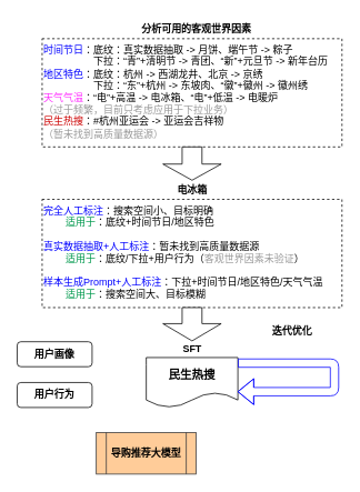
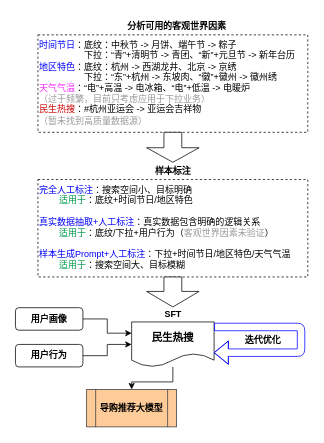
- <mxCell id="2" value="&lt;div style=&quot;&quot;&gt;&lt;span style=&quot;background-color: initial;&quot;&gt;&lt;font color=&quot;#0000ff&quot;&gt;时间节日&lt;/font&gt;：底纹：真实数据抽取 -&amp;gt; 月饼、端午节 -&amp;gt; 粽子&lt;/span&gt;&lt;/div&gt;&lt;div style=&quot;&quot;&gt;&lt;span style=&quot;background-color: initial;&quot;&gt;&lt;span style=&quot;white-space: pre;&quot;&gt;&#09;&lt;span style=&quot;white-space: pre;&quot;&gt;&#09;&lt;/span&gt; &lt;/span&gt;&amp;nbsp;下拉：“青”+清明节 -&amp;gt; 青团、“新”+元旦节 -&amp;gt; 新年台历&lt;br&gt;&lt;/span&gt;&lt;/div&gt;&lt;div style=&quot;&quot;&gt;&lt;font color=&quot;#0000ff&quot;&gt;地区特色&lt;/font&gt;：底纹：杭州 -&amp;gt; 西湖龙井、北京 -&amp;gt; 京绣&lt;/div&gt;&lt;div style=&quot;&quot;&gt;&lt;span style=&quot;white-space: pre;&quot;&gt;&#09;&lt;/span&gt;&lt;span style=&quot;white-space: pre;&quot;&gt;&#09;&lt;/span&gt;&amp;nbsp; 下拉：“东”+杭州 -&amp;gt; 东坡肉、“徽”+徽州 -&amp;gt; 徽州绣&lt;br&gt;&lt;/div&gt;&lt;div style=&quot;&quot;&gt;&lt;font color=&quot;#ff33ff&quot;&gt;天气气温&lt;/font&gt;：“电”+高温 -&amp;gt; 电冰箱、“电”+低温 -&amp;gt; 电暖炉&lt;/div&gt;&lt;div style=&quot;&quot;&gt;&lt;font color=&quot;#999999&quot;&gt;（过于频繁，目前只考虑应用于下拉业务）&lt;/font&gt;&lt;br&gt;&lt;/div&gt;&lt;div style=&quot;&quot;&gt;&lt;font color=&quot;#cc0000&quot;&gt;民生热搜&lt;/font&gt;：#杭州亚运会 -&amp;gt; 亚运会吉祥物&lt;/div&gt;&lt;div style=&quot;&quot;&gt;&lt;font color=&quot;#999999&quot;&gt;（暂未找到高质量数据源）&lt;/font&gt;&lt;/div&gt;" style="rounded=0;whiteSpace=wrap;html=1;dashed=1;fillColor=none;align=left;labelPosition=center;verticalLabelPosition=middle;verticalAlign=top;" vertex="1" parent="1"><mxGeometry x="50" y="46" width="360" height="130" as="geometry" /></mxCell>
+ <mxCell id="2" value="&lt;div style=&quot;&quot;&gt;&lt;span style=&quot;background-color: initial;&quot;&gt;&lt;font color=&quot;#0000ff&quot;&gt;时间节日&lt;/font&gt;：底纹：中秋节 -&amp;gt; 月饼、端午节 -&amp;gt; 粽子&lt;/span&gt;&lt;/div&gt;&lt;div style=&quot;&quot;&gt;&lt;span style=&quot;background-color: initial;&quot;&gt;&lt;span style=&quot;white-space: pre;&quot;&gt;&#09;&lt;span style=&quot;white-space: pre;&quot;&gt;&#09;&lt;/span&gt; &lt;/span&gt;&amp;nbsp;下拉：“青”+清明节 -&amp;gt; 青团、“新”+元旦节 -&amp;gt; 新年台历&lt;br&gt;&lt;/span&gt;&lt;/div&gt;&lt;div style=&quot;&quot;&gt;&lt;font color=&quot;#0000ff&quot;&gt;地区特色&lt;/font&gt;：底纹：杭州 -&amp;gt; 西湖龙井、北京 -&amp;gt; 京绣&lt;/div&gt;&lt;div style=&quot;&quot;&gt;&lt;span style=&quot;white-space: pre;&quot;&gt;&#09;&lt;/span&gt;&lt;span style=&quot;white-space: pre;&quot;&gt;&#09;&lt;/span&gt;&amp;nbsp; 下拉：“东”+杭州 -&amp;gt; 东坡肉、“徽”+徽州 -&amp;gt; 徽州绣&lt;br&gt;&lt;/div&gt;&lt;div style=&quot;&quot;&gt;&lt;font color=&quot;#ff33ff&quot;&gt;天气气温&lt;/font&gt;：“电”+高温 -&amp;gt; 电冰箱、“电”+低温 -&amp;gt; 电暖炉&lt;/div&gt;&lt;div style=&quot;&quot;&gt;&lt;font color=&quot;#999999&quot;&gt;（过于频繁，目前只考虑应用于下拉业务）&lt;/font&gt;&lt;br&gt;&lt;/div&gt;&lt;div style=&quot;&quot;&gt;&lt;font color=&quot;#cc0000&quot;&gt;民生热搜&lt;/font&gt;：#杭州亚运会 -&amp;gt; 亚运会吉祥物&lt;/div&gt;&lt;div style=&quot;&quot;&gt;&lt;font color=&quot;#999999&quot;&gt;（暂未找到高质量数据源）&lt;/font&gt;&lt;/div&gt;" style="rounded=0;whiteSpace=wrap;html=1;dashed=1;fillColor=none;align=left;labelPosition=center;verticalLabelPosition=middle;verticalAlign=top;" vertex="1" parent="1"><mxGeometry x="50" y="46" width="360" height="130" as="geometry" /></mxCell>
- <mxCell id="5" value="&lt;b style=&quot;&quot;&gt;电冰箱&lt;/b&gt;" style="text;html=1;align=center;verticalAlign=middle;resizable=0;points=[];autosize=1;strokeColor=none;fillColor=none;" vertex="1" parent="1"><mxGeometry x="195" y="213" width="70" height="30" as="geometry" /></mxCell>
+ <mxCell id="5" value="&lt;b style=&quot;&quot;&gt;样本标注&lt;/b&gt;" style="text;html=1;align=center;verticalAlign=middle;resizable=0;points=[];autosize=1;strokeColor=none;fillColor=none;" vertex="1" parent="1"><mxGeometry x="195" y="213" width="70" height="30" as="geometry" /></mxCell>
- <mxCell id="4" value="&lt;div style=&quot;&quot;&gt;&lt;font color=&quot;#0000ff&quot;&gt;完全人工标注&lt;/font&gt;：搜索空间小、目标明确&lt;/div&gt;&lt;font style=&quot;background-color: initial;&quot;&gt;&lt;span style=&quot;color: rgb(0, 0, 255); white-space: pre;&quot;&gt;&#09;&lt;/span&gt;&lt;font color=&quot;#00994d&quot;&gt;适用于&lt;/font&gt;&lt;/font&gt;&lt;span style=&quot;background-color: initial;&quot;&gt;：&lt;/span&gt;底纹+时间节日/地区特色&lt;div style=&quot;&quot;&gt;&lt;br&gt;&lt;/div&gt;&lt;div style=&quot;&quot;&gt;&lt;font color=&quot;#0000ff&quot;&gt;真实数据抽取+人工标注&lt;/font&gt;：暂未找到高质量数据源&lt;/div&gt;&lt;div style=&quot;&quot;&gt;&lt;span style=&quot;white-space: pre;&quot;&gt;&#09;&lt;/span&gt;&lt;font color=&quot;#00994d&quot;&gt;适用于&lt;/font&gt;：底纹/下拉+用户行为（&lt;font color=&quot;#999999&quot;&gt;客观世界因素未验证&lt;/font&gt;）&lt;br&gt;&lt;/div&gt;&lt;div style=&quot;&quot;&gt;&lt;font color=&quot;#0000ff&quot;&gt;&lt;br&gt;&lt;/font&gt;&lt;/div&gt;&lt;div style=&quot;&quot;&gt;&lt;font color=&quot;#0000ff&quot;&gt;样本生成Prompt+人工标注&lt;/font&gt;：下拉+时间节日/地区特色/天气气温&lt;/div&gt;&lt;div style=&quot;&quot;&gt;&lt;span style=&quot;color: rgb(0, 0, 255); white-space: pre;&quot;&gt;&#09;&lt;/span&gt;&lt;font color=&quot;#00994d&quot;&gt;适用于&lt;/font&gt;：搜索空间大、目标模糊&lt;/div&gt;" style="rounded=0;whiteSpace=wrap;html=1;dashed=1;fillColor=none;align=left;labelPosition=center;verticalLabelPosition=middle;verticalAlign=top;" vertex="1" parent="1"><mxGeometry x="50" y="239" width="360" height="130" as="geometry" /></mxCell>
+ <mxCell id="4" value="&lt;div style=&quot;&quot;&gt;&lt;font color=&quot;#0000ff&quot;&gt;完全人工标注&lt;/font&gt;：搜索空间小、目标明确&lt;/div&gt;&lt;font style=&quot;background-color: initial;&quot;&gt;&lt;span style=&quot;color: rgb(0, 0, 255); white-space: pre;&quot;&gt;&#09;&lt;/span&gt;&lt;font color=&quot;#00994d&quot;&gt;适用于&lt;/font&gt;&lt;/font&gt;&lt;span style=&quot;background-color: initial;&quot;&gt;：&lt;/span&gt;底纹+时间节日/地区特色&lt;div style=&quot;&quot;&gt;&lt;br&gt;&lt;/div&gt;&lt;div style=&quot;&quot;&gt;&lt;font color=&quot;#0000ff&quot;&gt;真实数据抽取+人工标注&lt;/font&gt;：真实数据包含明确的逻辑关系&lt;/div&gt;&lt;div style=&quot;&quot;&gt;&lt;span style=&quot;white-space: pre;&quot;&gt;&#09;&lt;/span&gt;&lt;font color=&quot;#00994d&quot;&gt;适用于&lt;/font&gt;：底纹/下拉+用户行为（&lt;font color=&quot;#999999&quot;&gt;客观世界因素未验证&lt;/font&gt;）&lt;br&gt;&lt;/div&gt;&lt;div style=&quot;&quot;&gt;&lt;font color=&quot;#0000ff&quot;&gt;&lt;br&gt;&lt;/font&gt;&lt;/div&gt;&lt;div style=&quot;&quot;&gt;&lt;font color=&quot;#0000ff&quot;&gt;样本生成Prompt+人工标注&lt;/font&gt;：下拉+时间节日/地区特色/天气气温&lt;/div&gt;&lt;div style=&quot;&quot;&gt;&lt;span style=&quot;color: rgb(0, 0, 255); white-space: pre;&quot;&gt;&#09;&lt;/span&gt;&lt;font color=&quot;#00994d&quot;&gt;适用于&lt;/font&gt;：搜索空间大、目标模糊&lt;/div&gt;" style="rounded=0;whiteSpace=wrap;html=1;dashed=1;fillColor=none;align=left;labelPosition=center;verticalLabelPosition=middle;verticalAlign=top;" vertex="1" parent="1"><mxGeometry x="50" y="239" width="360" height="130" as="geometry" /></mxCell>
- <mxCell id="17" value="&lt;b&gt;迭代优化&lt;/b&gt;" style="text;html=1;align=center;verticalAlign=middle;resizable=0;points=[];autosize=1;strokeColor=none;fillColor=none;" vertex="1" parent="1"><mxGeometry x="315" y="383" width="70" height="30" as="geometry" /></mxCell>
+ <mxCell id="17" value="&lt;b&gt;迭代优化&lt;/b&gt;" style="text;html=1;align=center;verticalAlign=middle;resizable=0;points=[];autosize=1;strokeColor=none;fillColor=none;" vertex="1" parent="1"><mxGeometry x="315" y="438" width="70" height="30" as="geometry" /></mxCell>
+ <mxCell id="8" style="edgeStyle=orthogonalEdgeStyle;rounded=0;orthogonalLoop=1;jettySize=auto;html=1;entryX=0;entryY=0.25;entryDx=0;entryDy=0;" edge="1" parent="1" source="9" target="13"><mxGeometry relative="1" as="geometry" /></mxCell>
+ <mxCell id="10" style="edgeStyle=orthogonalEdgeStyle;rounded=0;orthogonalLoop=1;jettySize=auto;html=1;entryX=0;entryY=0.5;entryDx=0;entryDy=0;" edge="1" parent="1" source="11" target="13"><mxGeometry relative="1" as="geometry" /></mxCell>
+ <mxCell id="12" style="edgeStyle=orthogonalEdgeStyle;rounded=0;orthogonalLoop=1;jettySize=auto;html=1;" edge="1" parent="1" source="13" target="14"><mxGeometry relative="1" as="geometry" /></mxCell>
